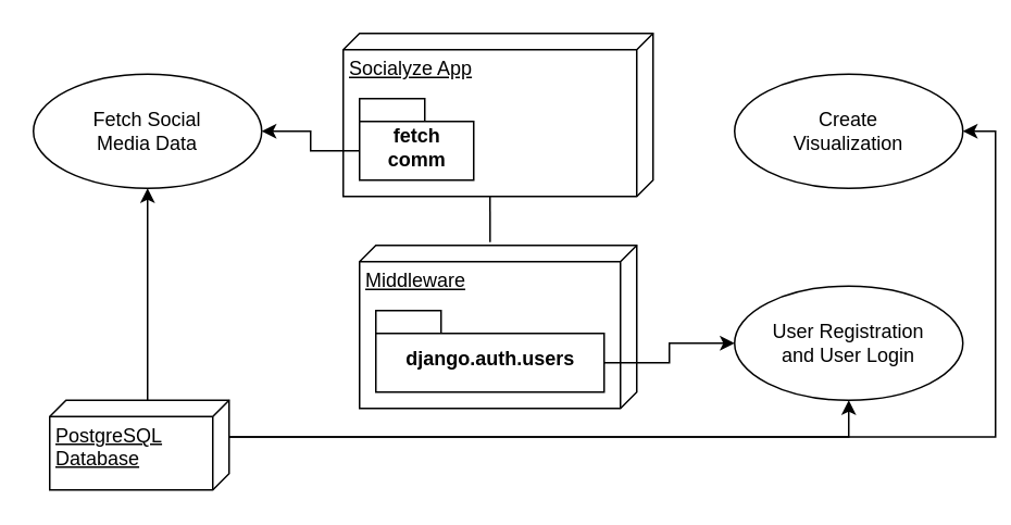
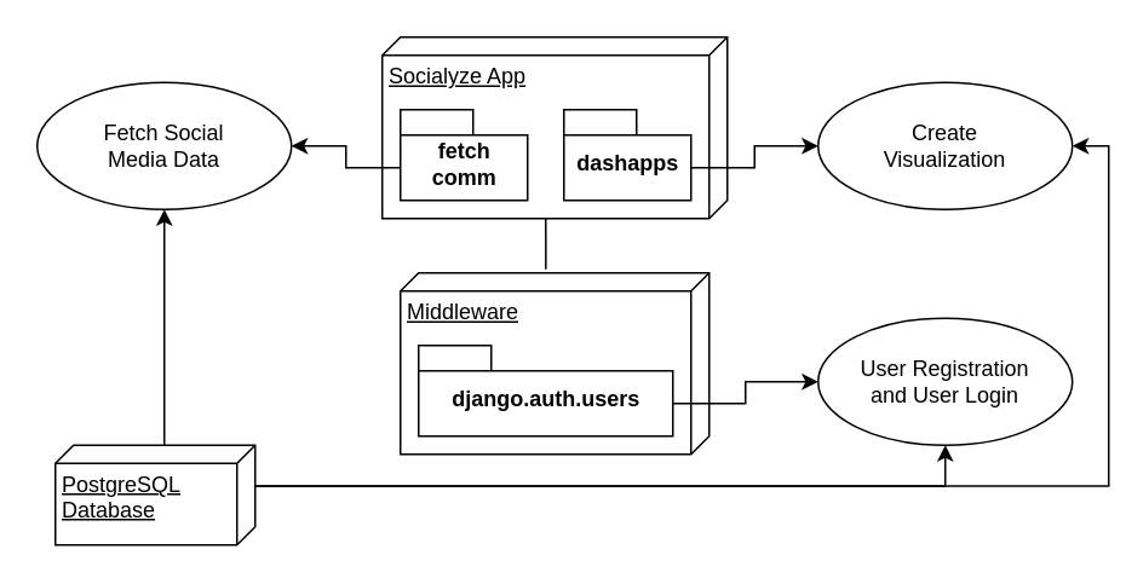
+ <mxCell id="10" value="dashapps" style="shape=folder;fontStyle=1;spacingTop=10;tabWidth=40;tabHeight=14;tabPosition=left;html=1;" vertex="1" parent="1"><mxGeometry x="310" y="60" width="70" height="50" as="geometry" /></mxCell>
+ <mxCell id="9" style="edgeStyle=orthogonalEdgeStyle;rounded=0;orthogonalLoop=1;jettySize=auto;html=1;exitX=0;exitY=0;exitDx=70;exitDy=32;exitPerimeter=0;entryX=0;entryY=0.5;entryDx=0;entryDy=0;" edge="1" parent="1" source="10" target="11"><mxGeometry relative="1" as="geometry" /></mxCell>
